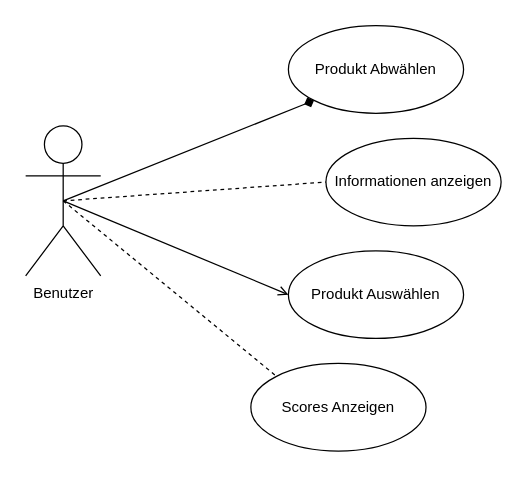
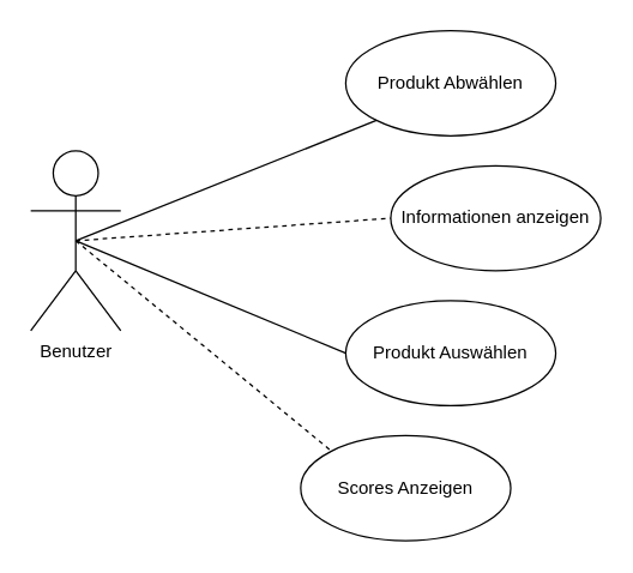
- <mxCell id="7" value="" style="endArrow=diamond;html=1;rounded=0;entryX=0;entryY=1;entryDx=0;entryDy=0;exitX=0.5;exitY=0.5;exitDx=0;exitDy=0;exitPerimeter=0;" parent="1" source="2" target="4" edge="1"><mxGeometry width="50" height="50" relative="1" as="geometry"><mxPoint y="240" as="sourcePoint" x="-70" /><mxPoint x="-20" y="190" as="targetPoint" /></mxGeometry></mxCell>
+ <mxCell id="7" value="" style="endArrow=none;html=1;rounded=0;entryX=0;entryY=1;entryDx=0;entryDy=0;exitX=0.5;exitY=0.5;exitDx=0;exitDy=0;exitPerimeter=0;" parent="1" source="2" target="4" edge="1"><mxGeometry width="50" height="50" relative="1" as="geometry"><mxPoint y="240" as="sourcePoint" x="-70" /><mxPoint x="-20" y="190" as="targetPoint" /></mxGeometry></mxCell>
- <mxCell id="9" value="" style="endArrow=open;html=1;rounded=0;entryX=0;entryY=0.5;entryDx=0;entryDy=0;exitX=0.5;exitY=0.5;exitDx=0;exitDy=0;exitPerimeter=0;" parent="1" source="2" target="3" edge="1"><mxGeometry width="50" height="50" relative="1" as="geometry"><mxPoint x="70" y="180" as="sourcePoint" /><mxPoint x="191" y="100" as="targetPoint" /></mxGeometry></mxCell>
+ <mxCell id="9" value="" style="endArrow=none;html=1;rounded=0;entryX=0;entryY=0.5;entryDx=0;entryDy=0;exitX=0.5;exitY=0.5;exitDx=0;exitDy=0;exitPerimeter=0;" parent="1" source="2" target="3" edge="1"><mxGeometry width="50" height="50" relative="1" as="geometry"><mxPoint x="70" y="180" as="sourcePoint" /><mxPoint x="191" y="100" as="targetPoint" /></mxGeometry></mxCell>
